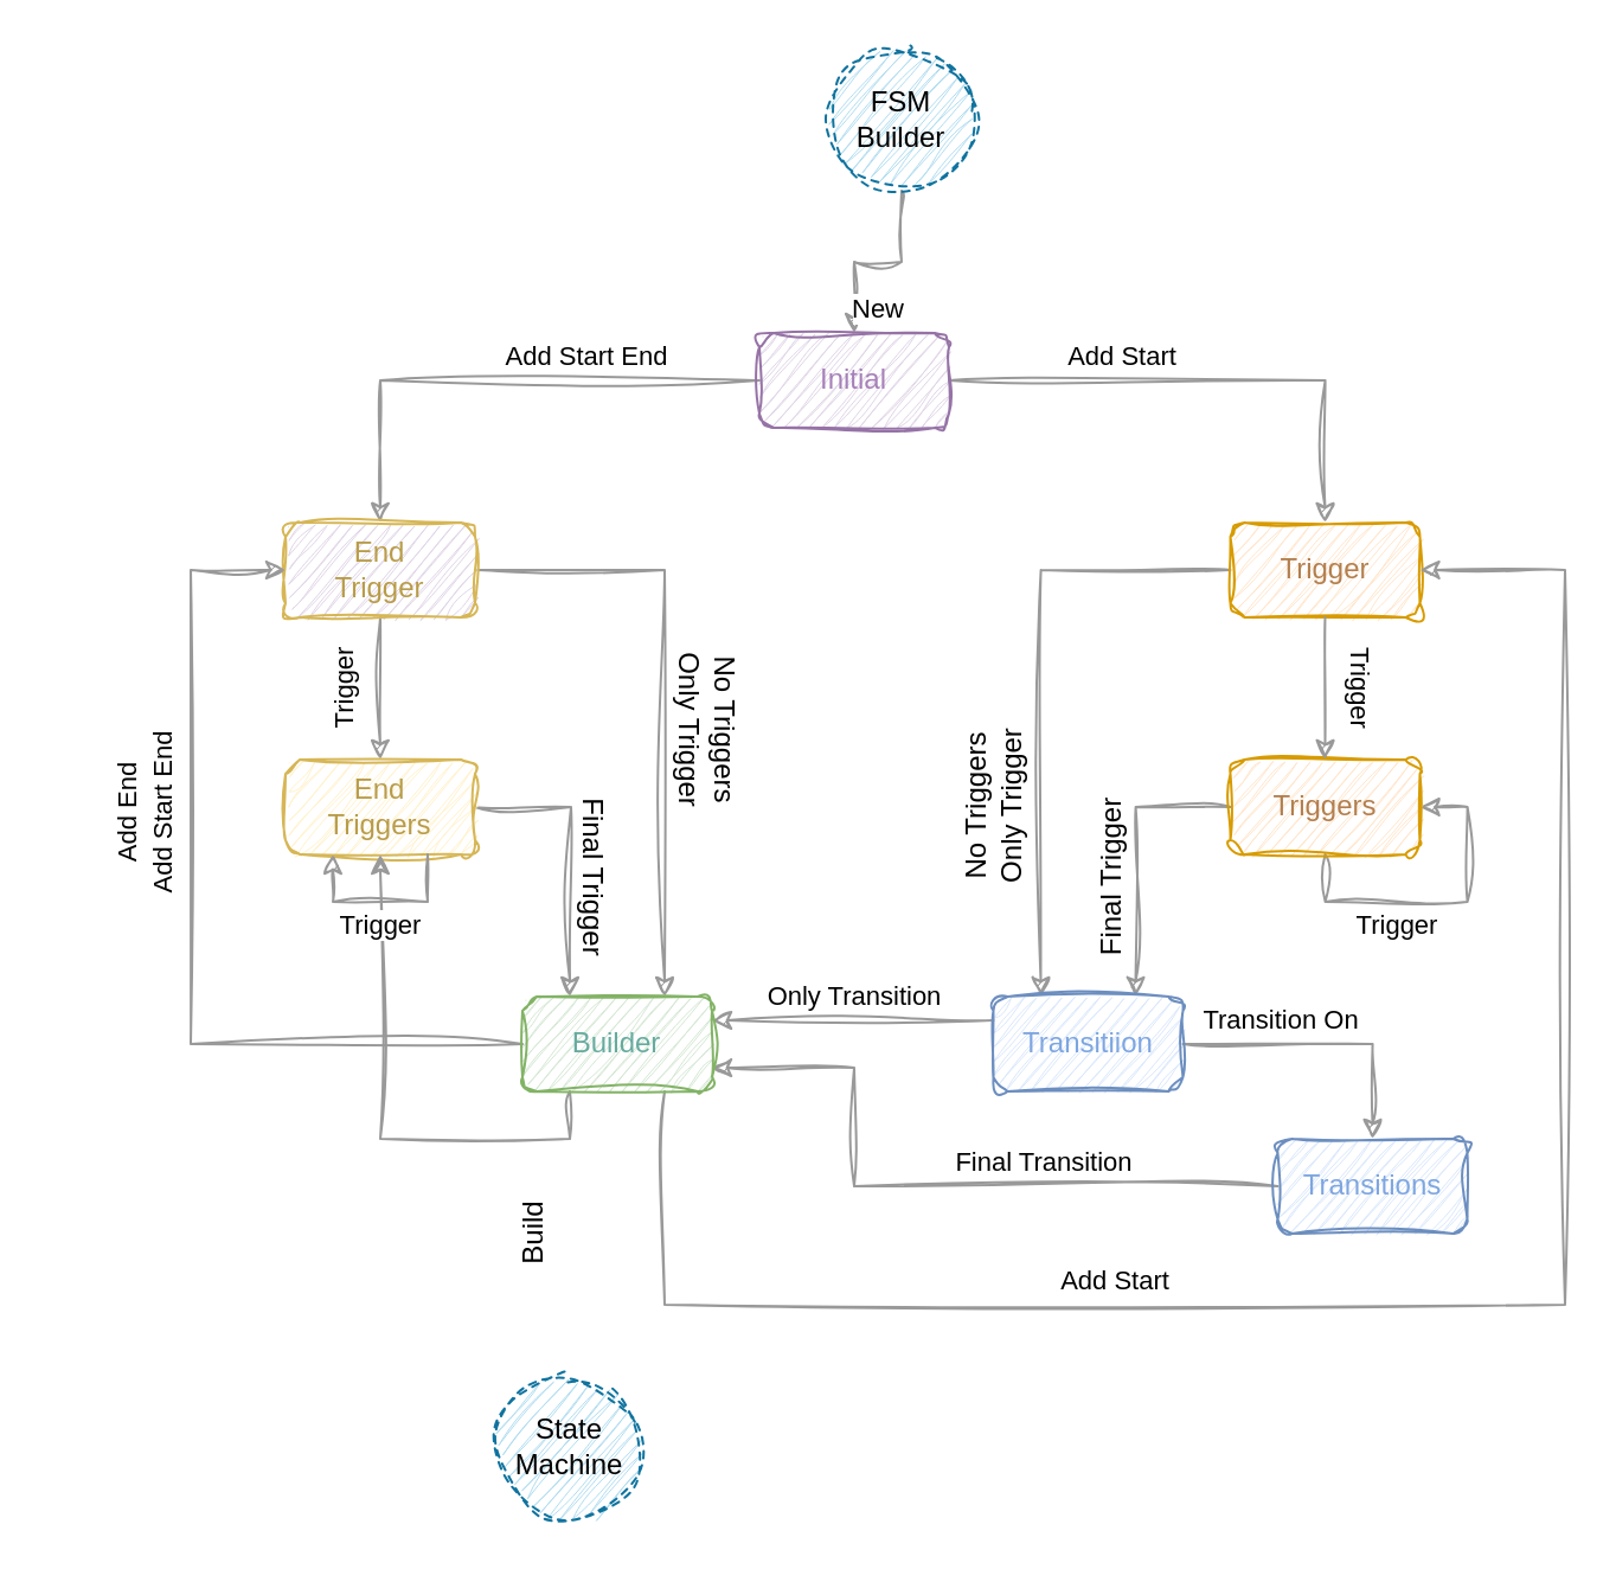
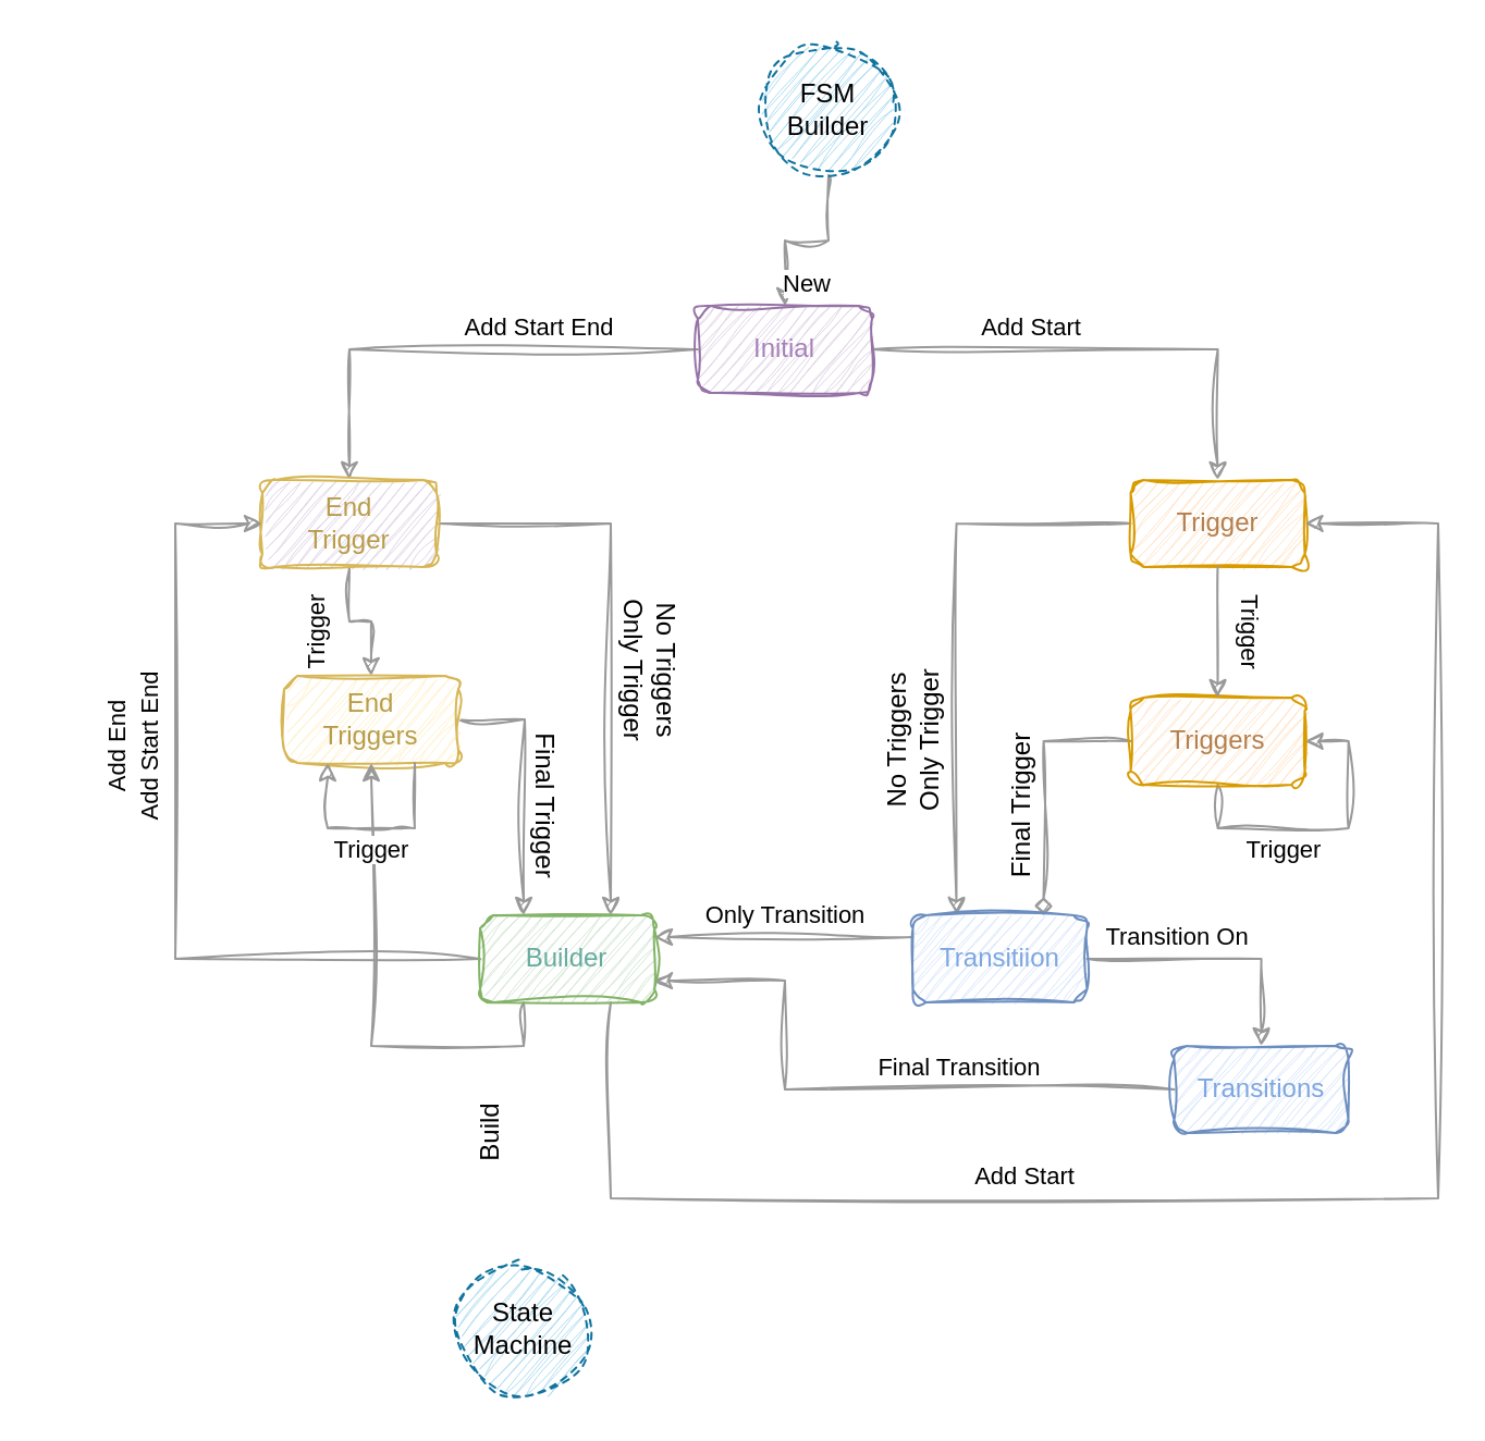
- <mxCell id="12" value="End&lt;br&gt;Triggers" style="rounded=1;whiteSpace=wrap;html=1;fillColor=#fff2cc;strokeColor=#d6b656;sketch=1;curveFitting=1;jiggle=2;fontColor=#B89C49;" parent="1" vertex="1"><mxGeometry x="120" y="320" width="80" height="40" as="geometry" /></mxCell>
+ <mxCell id="12" value="End&lt;br&gt;Triggers" style="rounded=1;whiteSpace=wrap;html=1;fillColor=#fff2cc;strokeColor=#d6b656;sketch=1;curveFitting=1;jiggle=2;fontColor=#B89C49;" parent="1" vertex="1"><mxGeometry x="130" y="310" width="80" height="40" as="geometry" /></mxCell>
- <mxCell id="14" style="edgeStyle=orthogonalEdgeStyle;rounded=0;orthogonalLoop=1;jettySize=auto;html=1;exitX=0;exitY=0.5;exitDx=0;exitDy=0;entryX=0.75;entryY=0;entryDx=0;entryDy=0;sketch=1;curveFitting=1;jiggle=2;fillColor=#f5f5f5;strokeColor=#999999;" parent="1" source="20" target="23" edge="1"><mxGeometry relative="1" as="geometry"><mxPoint x="518.75" y="340" as="sourcePoint" /><mxPoint x="478.75" y="420" as="targetPoint" /></mxGeometry></mxCell>
+ <mxCell id="14" style="edgeStyle=orthogonalEdgeStyle;rounded=0;orthogonalLoop=1;jettySize=auto;html=1;exitX=0;exitY=0.5;exitDx=0;exitDy=0;entryX=0.75;entryY=0;entryDx=0;entryDy=0;sketch=1;curveFitting=1;jiggle=2;fillColor=#f5f5f5;strokeColor=#999999;endArrow=diamond;" parent="1" source="20" target="23" edge="1"><mxGeometry relative="1" as="geometry"><mxPoint x="518.75" y="340" as="sourcePoint" /><mxPoint x="478.75" y="420" as="targetPoint" /></mxGeometry></mxCell>
